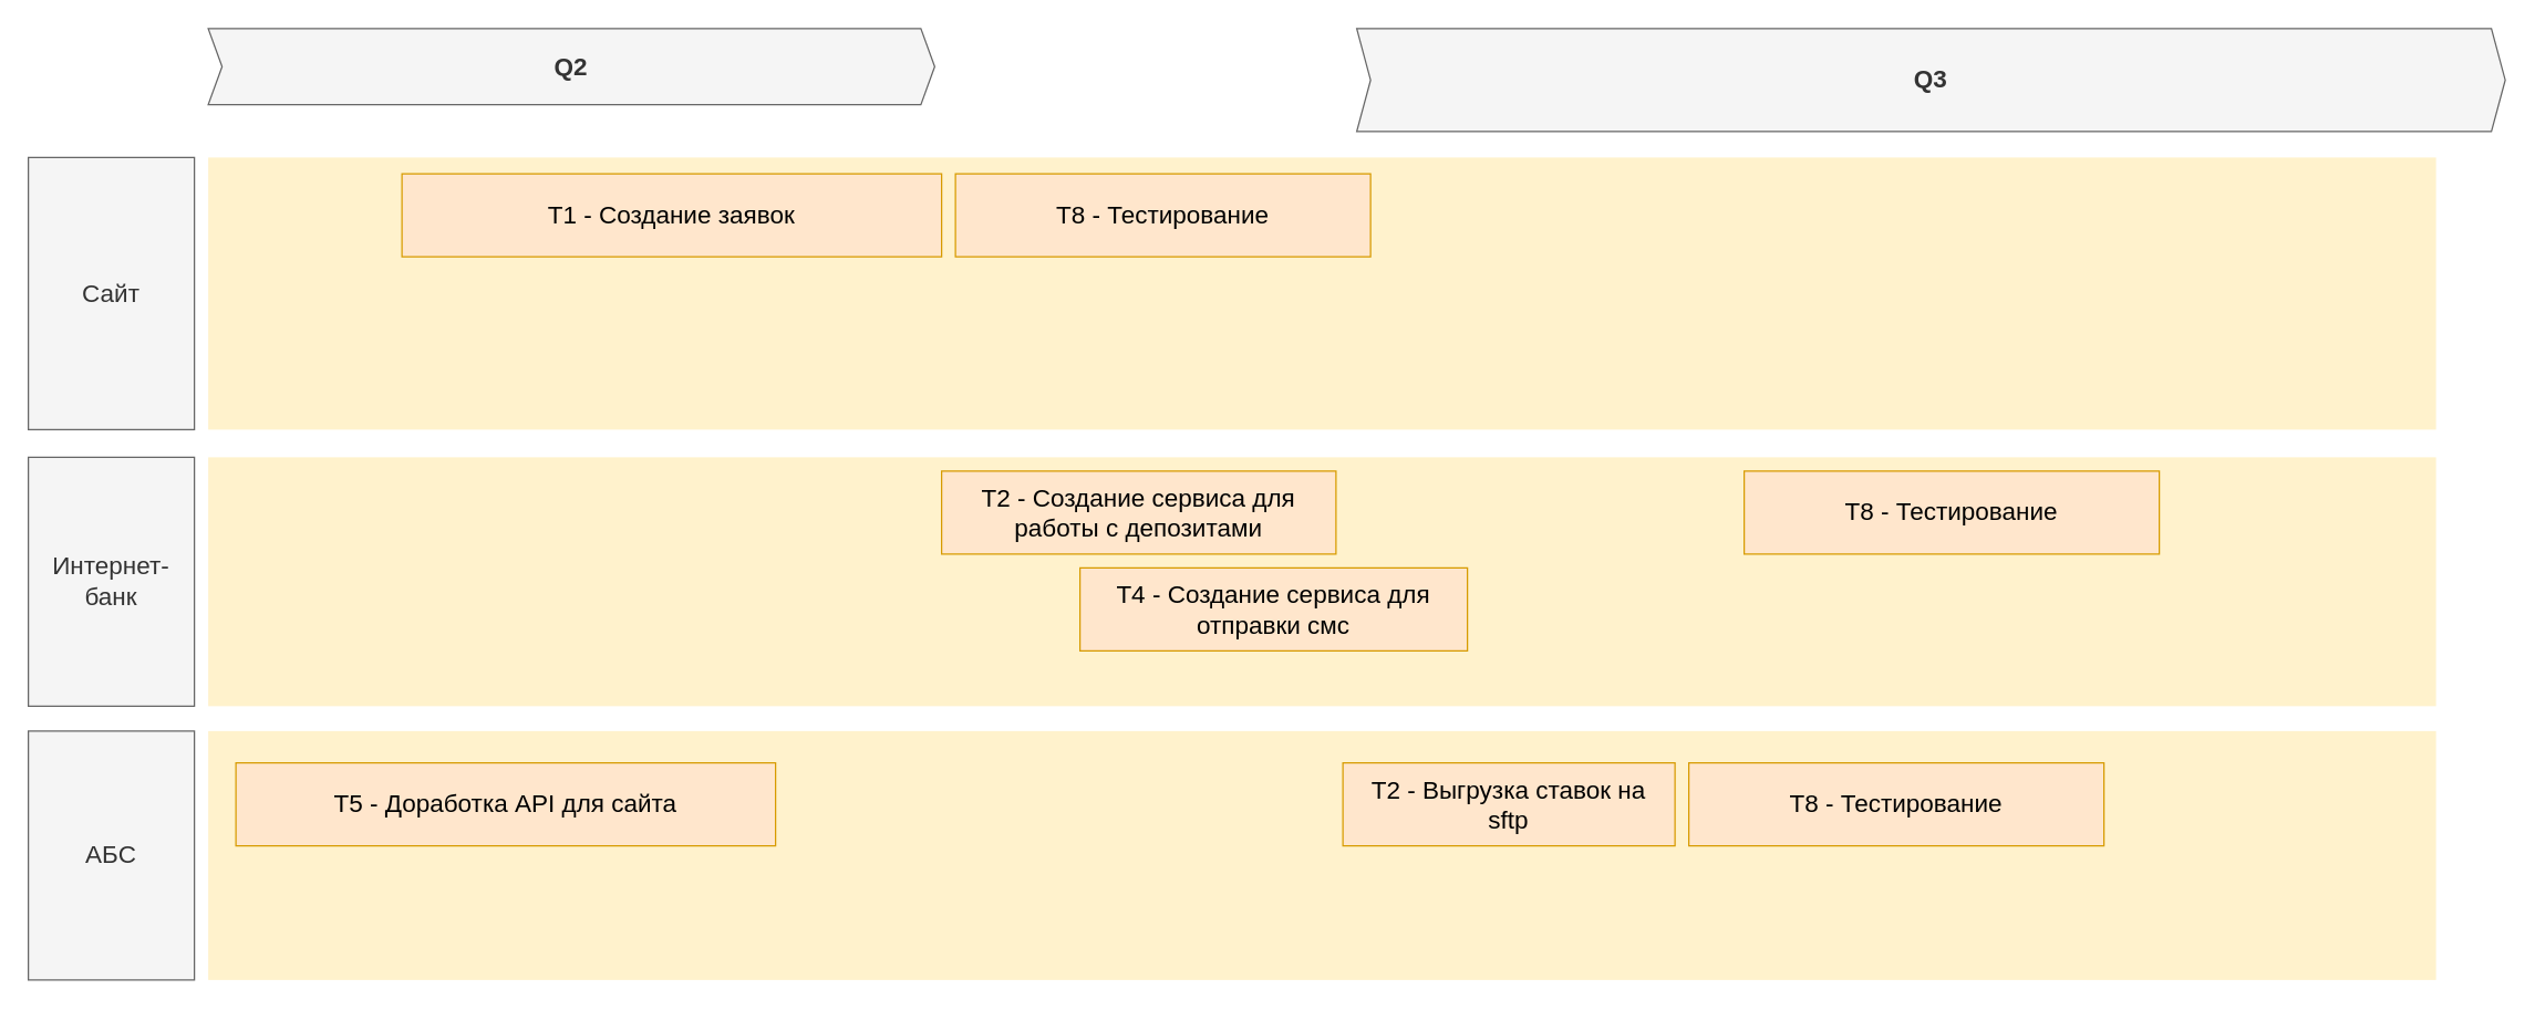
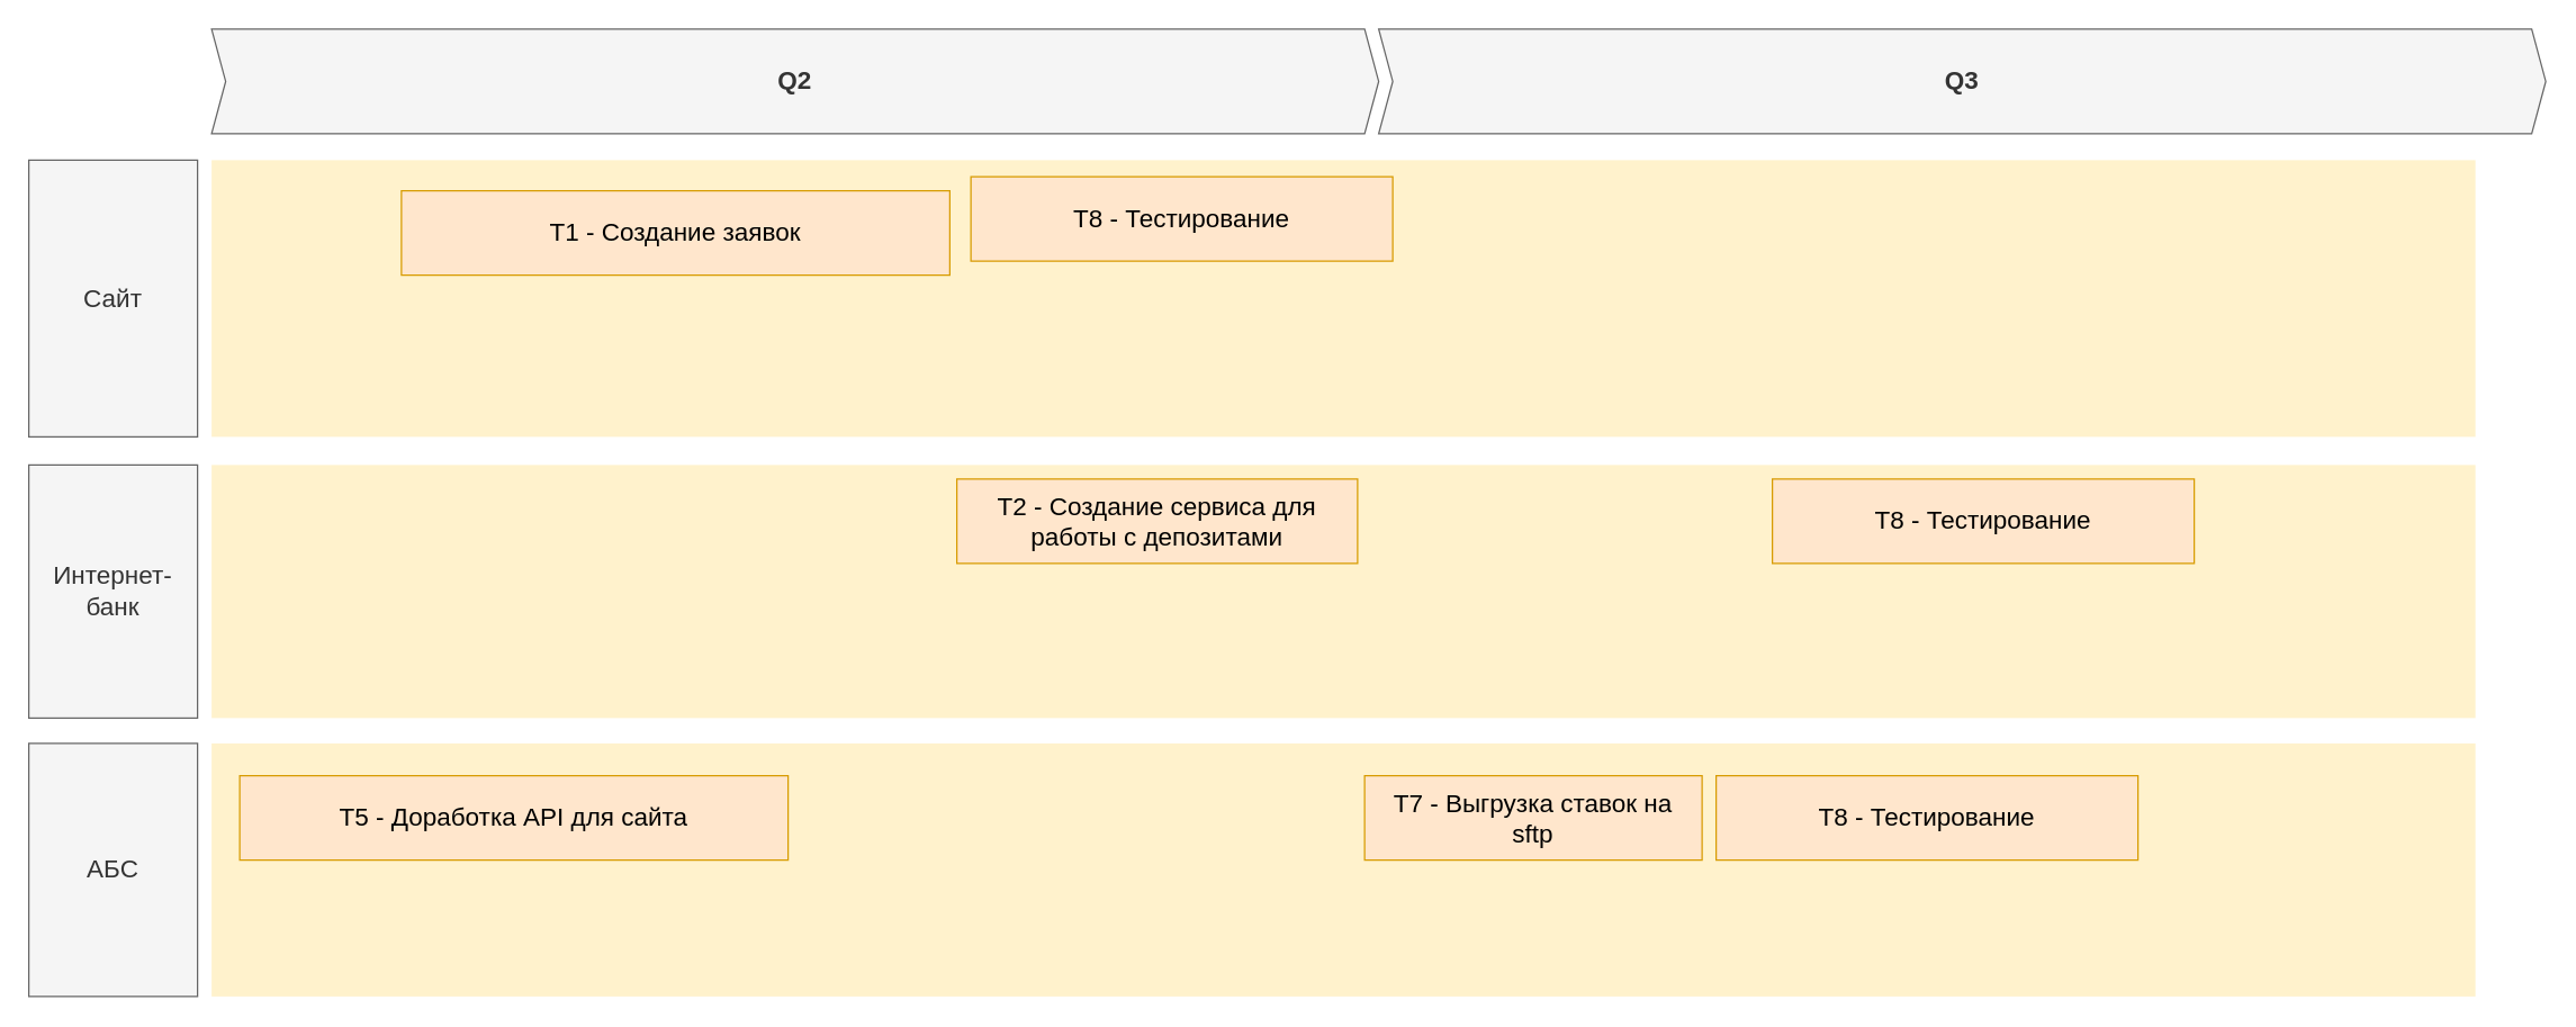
- <mxCell id="7" value="Q2" style="shape=step;perimeter=stepPerimeter;whiteSpace=wrap;html=1;fixedSize=1;size=10;fillColor=#f5f5f5;strokeColor=#666666;fontSize=18;fontStyle=1;align=center;rounded=0;fontColor=#333333;" parent="1" vertex="1"><mxGeometry x="150" y="20" width="525" height="55" as="geometry" /></mxCell>
+ <mxCell id="7" value="Q2" style="shape=step;perimeter=stepPerimeter;whiteSpace=wrap;html=1;fixedSize=1;size=10;fillColor=#f5f5f5;strokeColor=#666666;fontSize=18;fontStyle=1;align=center;rounded=0;fontColor=#333333;" parent="1" vertex="1"><mxGeometry x="150" y="20" width="830" height="74.4" as="geometry" /></mxCell>
- <mxCell id="4" value="T1 - Создание заявок" style="shape=rect;fillColor=#ffe6cc;strokeColor=#d79b00;fontSize=18;html=1;whiteSpace=wrap;align=center;verticalAlign=middle;spacing=5;rounded=0;" parent="1" vertex="1"><mxGeometry x="290" y="125" width="390" height="60" as="geometry" /></mxCell>
+ <mxCell id="4" value="T1 - Создание заявок" style="shape=rect;fillColor=#ffe6cc;strokeColor=#d79b00;fontSize=18;html=1;whiteSpace=wrap;align=center;verticalAlign=middle;spacing=5;rounded=0;" parent="1" vertex="1"><mxGeometry x="285" y="135" width="390" height="60" as="geometry" /></mxCell>
- <mxCell id="12" value="T4 - Создание сервиса для отправки смс" style="shape=rect;fillColor=#ffe6cc;strokeColor=#d79b00;fontSize=18;html=1;whiteSpace=wrap;align=center;verticalAlign=top;spacing=5;rounded=0;" vertex="1" parent="1"><mxGeometry x="780" y="410" width="280" height="60" as="geometry" /></mxCell>
- <mxCell id="13" value="T2 -&amp;nbsp;Выгрузка ставок на sftp" style="shape=rect;fillColor=#ffe6cc;strokeColor=#d79b00;fontSize=18;html=1;whiteSpace=wrap;align=center;verticalAlign=top;spacing=5;rounded=0;" vertex="1" parent="1"><mxGeometry x="970" y="551" width="240" height="60" as="geometry" /></mxCell>
+ <mxCell id="13" value="T7 -&amp;nbsp;Выгрузка ставок на sftp" style="shape=rect;fillColor=#ffe6cc;strokeColor=#d79b00;fontSize=18;html=1;whiteSpace=wrap;align=center;verticalAlign=top;spacing=5;rounded=0;" vertex="1" parent="1"><mxGeometry x="970" y="551" width="240" height="60" as="geometry" /></mxCell>
